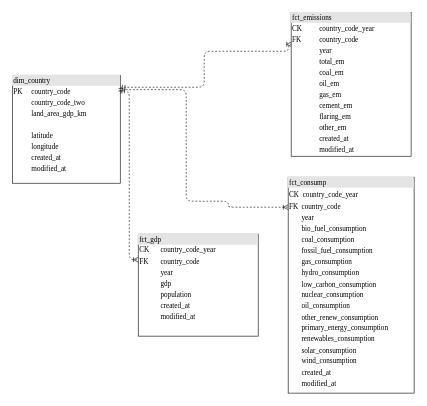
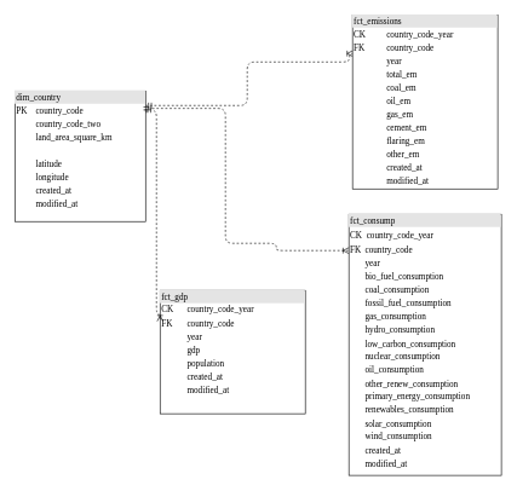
- <mxCell id="3" value="&lt;div style=&quot;box-sizing: border-box ; width: 100% ; background: #e4e4e4 ; padding: 2px&quot;&gt;dim_country&lt;/div&gt;&lt;table style=&quot;width: 100% ; font-size: 1em&quot; cellpadding=&quot;2&quot; cellspacing=&quot;0&quot;&gt;&lt;tbody&gt;&lt;tr&gt;&lt;td&gt;PK&lt;/td&gt;&lt;td&gt;country_code&lt;/td&gt;&lt;/tr&gt;&lt;tr&gt;&lt;td&gt;&lt;/td&gt;&lt;td&gt;country_code_two&lt;/td&gt;&lt;/tr&gt;&lt;tr&gt;&lt;td&gt;&lt;/td&gt;&lt;td&gt;land_area_gdp_km&lt;br&gt;&lt;/td&gt;&lt;/tr&gt;&lt;tr&gt;&lt;td&gt;&lt;br&gt;&lt;/td&gt;&lt;td&gt;&lt;br&gt;&lt;/td&gt;&lt;/tr&gt;&lt;tr&gt;&lt;td&gt;&lt;br&gt;&lt;/td&gt;&lt;td&gt;latitude&lt;/td&gt;&lt;/tr&gt;&lt;tr&gt;&lt;td&gt;&lt;br&gt;&lt;/td&gt;&lt;td&gt;longitude&lt;/td&gt;&lt;/tr&gt;&lt;tr&gt;&lt;td&gt;&lt;br&gt;&lt;/td&gt;&lt;td&gt;created_at&lt;/td&gt;&lt;/tr&gt;&lt;tr&gt;&lt;td&gt;&lt;br&gt;&lt;/td&gt;&lt;td&gt;modified_at&lt;/td&gt;&lt;/tr&gt;&lt;/tbody&gt;&lt;/table&gt;" style="verticalAlign=top;align=left;overflow=fill;html=1;rounded=0;shadow=0;comic=0;labelBackgroundColor=none;strokeWidth=1;fontFamily=Verdana;fontSize=12" parent="1" vertex="1"><mxGeometry x="20" y="125" width="180" height="180" as="geometry" /></mxCell>
+ <mxCell id="3" value="&lt;div style=&quot;box-sizing: border-box ; width: 100% ; background: #e4e4e4 ; padding: 2px&quot;&gt;dim_country&lt;/div&gt;&lt;table style=&quot;width: 100% ; font-size: 1em&quot; cellpadding=&quot;2&quot; cellspacing=&quot;0&quot;&gt;&lt;tbody&gt;&lt;tr&gt;&lt;td&gt;PK&lt;/td&gt;&lt;td&gt;country_code&lt;/td&gt;&lt;/tr&gt;&lt;tr&gt;&lt;td&gt;&lt;/td&gt;&lt;td&gt;country_code_two&lt;/td&gt;&lt;/tr&gt;&lt;tr&gt;&lt;td&gt;&lt;/td&gt;&lt;td&gt;land_area_square_km&lt;br&gt;&lt;/td&gt;&lt;/tr&gt;&lt;tr&gt;&lt;td&gt;&lt;br&gt;&lt;/td&gt;&lt;td&gt;&lt;br&gt;&lt;/td&gt;&lt;/tr&gt;&lt;tr&gt;&lt;td&gt;&lt;br&gt;&lt;/td&gt;&lt;td&gt;latitude&lt;/td&gt;&lt;/tr&gt;&lt;tr&gt;&lt;td&gt;&lt;br&gt;&lt;/td&gt;&lt;td&gt;longitude&lt;/td&gt;&lt;/tr&gt;&lt;tr&gt;&lt;td&gt;&lt;br&gt;&lt;/td&gt;&lt;td&gt;created_at&lt;/td&gt;&lt;/tr&gt;&lt;tr&gt;&lt;td&gt;&lt;br&gt;&lt;/td&gt;&lt;td&gt;modified_at&lt;/td&gt;&lt;/tr&gt;&lt;/tbody&gt;&lt;/table&gt;" style="verticalAlign=top;align=left;overflow=fill;html=1;rounded=0;shadow=0;comic=0;labelBackgroundColor=none;strokeWidth=1;fontFamily=Verdana;fontSize=12" parent="1" vertex="1"><mxGeometry x="20" y="125" width="180" height="180" as="geometry" /></mxCell>
- <mxCell id="7" value="&lt;div style=&quot;box-sizing: border-box ; width: 100% ; background: #e4e4e4 ; padding: 2px&quot;&gt;fct_gdp&lt;/div&gt;&lt;table style=&quot;width: 100% ; font-size: 1em&quot; cellpadding=&quot;2&quot; cellspacing=&quot;0&quot;&gt;&lt;tbody&gt;&lt;tr&gt;&lt;td&gt;CK&lt;/td&gt;&lt;td&gt;country_code_year&lt;/td&gt;&lt;/tr&gt;&lt;tr&gt;&lt;td&gt;FK&lt;/td&gt;&lt;td&gt;country_code&lt;br&gt;&lt;/td&gt;&lt;/tr&gt;&lt;tr&gt;&lt;td&gt;&lt;/td&gt;&lt;td&gt;year&lt;/td&gt;&lt;/tr&gt;&lt;tr&gt;&lt;td&gt;&lt;br&gt;&lt;/td&gt;&lt;td&gt;gdp&lt;/td&gt;&lt;/tr&gt;&lt;tr&gt;&lt;td&gt;&lt;br&gt;&lt;/td&gt;&lt;td&gt;population&lt;br&gt;&lt;/td&gt;&lt;/tr&gt;&lt;tr&gt;&lt;td&gt;&lt;br&gt;&lt;/td&gt;&lt;td&gt;created_at&lt;/td&gt;&lt;/tr&gt;&lt;tr&gt;&lt;td&gt;&lt;br&gt;&lt;/td&gt;&lt;td&gt;modified_at&lt;/td&gt;&lt;/tr&gt;&lt;/tbody&gt;&lt;/table&gt;" style="verticalAlign=top;align=left;overflow=fill;html=1;rounded=0;shadow=0;comic=0;labelBackgroundColor=none;strokeWidth=1;fontFamily=Verdana;fontSize=12" parent="1" vertex="1"><mxGeometry x="230" y="390" width="200" height="170" as="geometry" /></mxCell>
+ <mxCell id="7" value="&lt;div style=&quot;box-sizing: border-box ; width: 100% ; background: #e4e4e4 ; padding: 2px&quot;&gt;fct_gdp&lt;/div&gt;&lt;table style=&quot;width: 100% ; font-size: 1em&quot; cellpadding=&quot;2&quot; cellspacing=&quot;0&quot;&gt;&lt;tbody&gt;&lt;tr&gt;&lt;td&gt;CK&lt;/td&gt;&lt;td&gt;country_code_year&lt;/td&gt;&lt;/tr&gt;&lt;tr&gt;&lt;td&gt;FK&lt;/td&gt;&lt;td&gt;country_code&lt;br&gt;&lt;/td&gt;&lt;/tr&gt;&lt;tr&gt;&lt;td&gt;&lt;/td&gt;&lt;td&gt;year&lt;/td&gt;&lt;/tr&gt;&lt;tr&gt;&lt;td&gt;&lt;br&gt;&lt;/td&gt;&lt;td&gt;gdp&lt;/td&gt;&lt;/tr&gt;&lt;tr&gt;&lt;td&gt;&lt;br&gt;&lt;/td&gt;&lt;td&gt;population&lt;br&gt;&lt;/td&gt;&lt;/tr&gt;&lt;tr&gt;&lt;td&gt;&lt;br&gt;&lt;/td&gt;&lt;td&gt;created_at&lt;/td&gt;&lt;/tr&gt;&lt;tr&gt;&lt;td&gt;&lt;br&gt;&lt;/td&gt;&lt;td&gt;modified_at&lt;/td&gt;&lt;/tr&gt;&lt;/tbody&gt;&lt;/table&gt;" style="verticalAlign=top;align=left;overflow=fill;html=1;rounded=0;shadow=0;comic=0;labelBackgroundColor=none;strokeWidth=1;fontFamily=Verdana;fontSize=12" parent="1" vertex="1"><mxGeometry x="220" y="400" width="200" height="170" as="geometry" /></mxCell>
